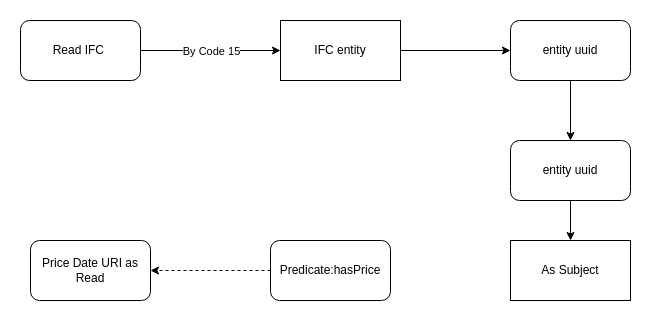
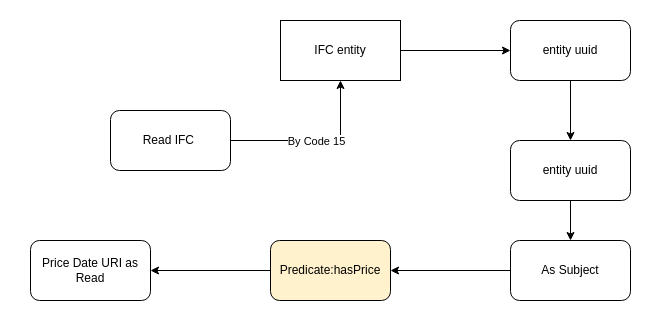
- <mxCell id="4" value="Read IFC&amp;nbsp;" style="rounded=1;whiteSpace=wrap;html=1;" vertex="1" parent="1"><mxGeometry x="20" y="20" width="120" height="60" as="geometry" /></mxCell>
+ <mxCell id="4" value="Read IFC&amp;nbsp;" style="rounded=1;whiteSpace=wrap;html=1;" vertex="1" parent="1"><mxGeometry x="110" y="110" width="120" height="60" as="geometry" /></mxCell>
- <mxCell id="12" style="edgeStyle=orthogonalEdgeStyle;rounded=0;orthogonalLoop=1;jettySize=auto;html=1;dashed=1;" edge="1" parent="1" source="13" target="11"><mxGeometry relative="1" as="geometry" /></mxCell>
+ <mxCell id="12" style="edgeStyle=orthogonalEdgeStyle;rounded=0;orthogonalLoop=1;jettySize=auto;html=1;" edge="1" parent="1" source="13" target="11"><mxGeometry relative="1" as="geometry" /></mxCell>
- <mxCell id="13" value="Predicate:hasPrice" style="rounded=1;whiteSpace=wrap;html=1;" vertex="1" parent="1"><mxGeometry x="270" y="240" width="120" height="60" as="geometry" /></mxCell>
+ <mxCell id="13" value="Predicate:hasPrice" style="rounded=1;whiteSpace=wrap;html=1;fillColor=#fff2cc;" vertex="1" parent="1"><mxGeometry x="270" y="240" width="120" height="60" as="geometry" /></mxCell>
+ <mxCell id="14" style="edgeStyle=orthogonalEdgeStyle;rounded=0;orthogonalLoop=1;jettySize=auto;html=1;" edge="1" parent="1" source="15" target="13"><mxGeometry relative="1" as="geometry" /></mxCell>
- <mxCell id="15" value="As Subject" style="whiteSpace=wrap;html=1;rounded=0;" vertex="1" parent="1"><mxGeometry x="510" y="240" width="120" height="60" as="geometry" /></mxCell>
+ <mxCell id="15" value="As Subject" style="rounded=1;whiteSpace=wrap;html=1;" vertex="1" parent="1"><mxGeometry x="510" y="240" width="120" height="60" as="geometry" /></mxCell>
